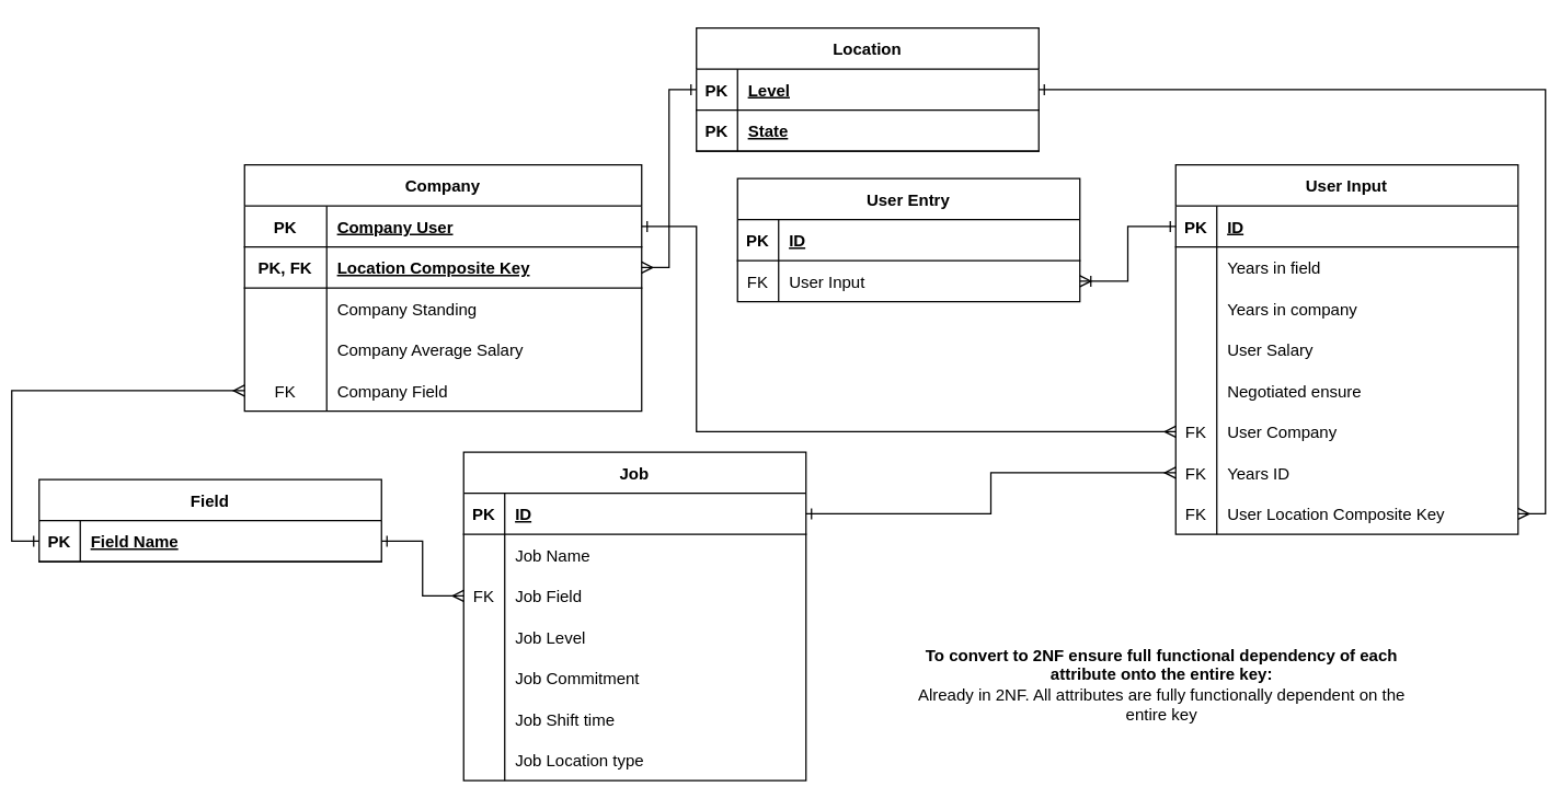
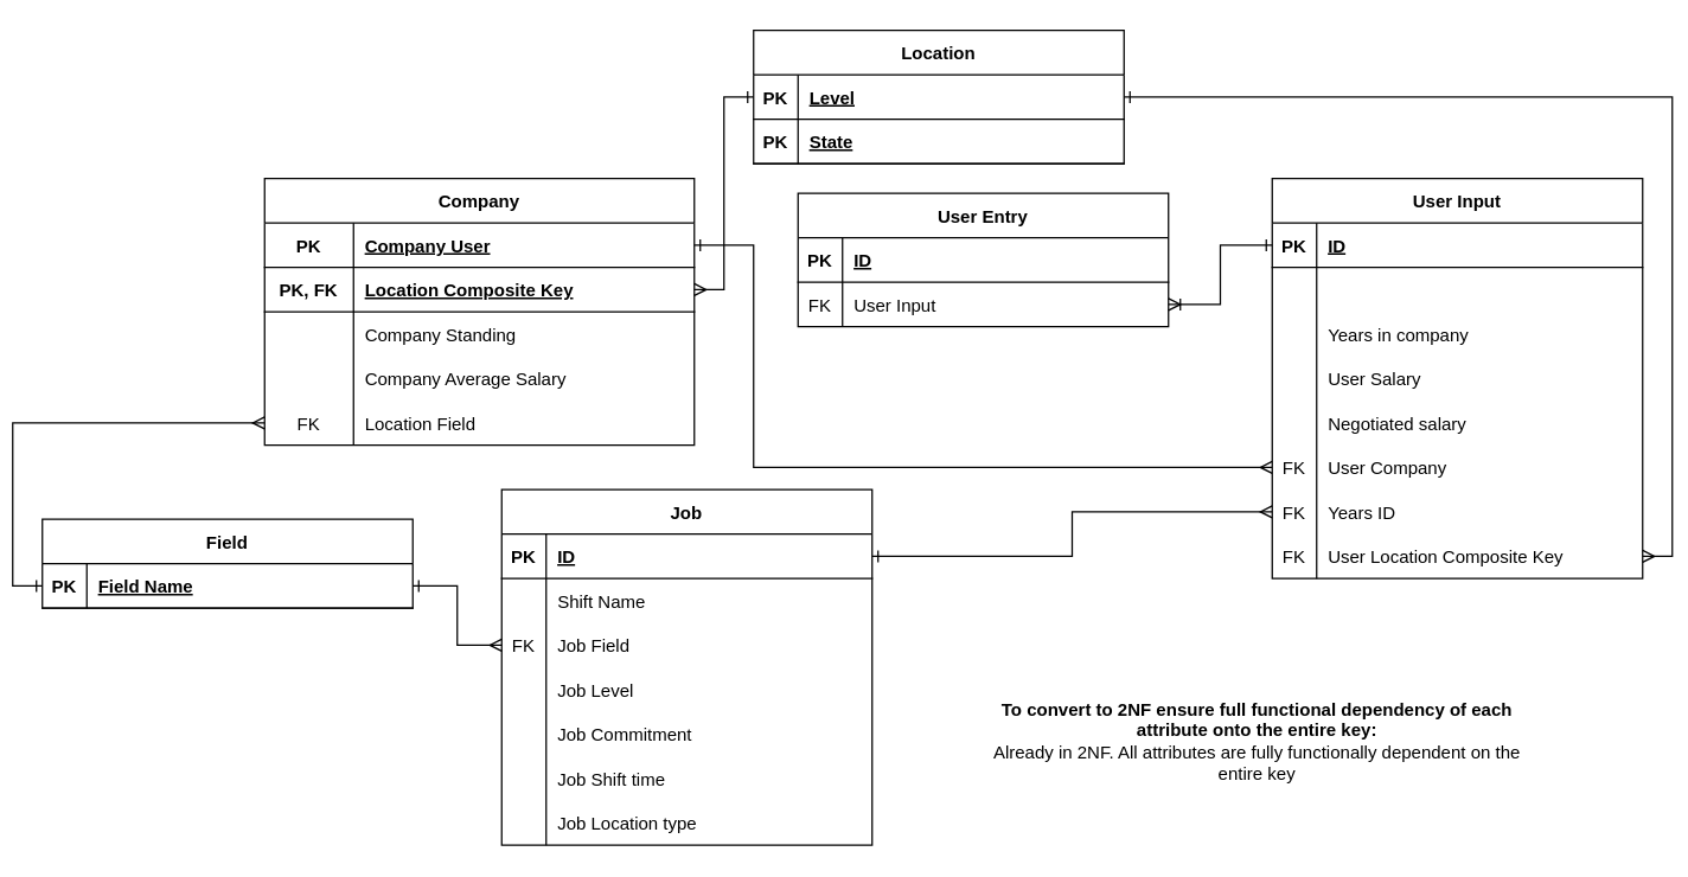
- <mxCell id="70" value="Years in field" style="shape=partialRectangle;overflow=hidden;connectable=0;fillColor=none;top=0;left=0;bottom=0;right=0;align=left;spacingLeft=6;" vertex="1" parent="68"><mxGeometry x="30" width="220" height="30" as="geometry"><mxRectangle width="220" height="30" as="alternateBounds" /></mxGeometry></mxCell>
- <mxCell id="17" value="Company Field" style="shape=partialRectangle;overflow=hidden;connectable=0;fillColor=none;top=0;left=0;bottom=0;right=0;align=left;spacingLeft=6;" vertex="1" parent="15"><mxGeometry x="60" width="230" height="30" as="geometry"><mxRectangle width="230" height="30" as="alternateBounds" /></mxGeometry></mxCell>
+ <mxCell id="17" value="Location Field" style="shape=partialRectangle;overflow=hidden;connectable=0;fillColor=none;top=0;left=0;bottom=0;right=0;align=left;spacingLeft=6;" vertex="1" parent="15"><mxGeometry x="60" width="230" height="30" as="geometry"><mxRectangle width="230" height="30" as="alternateBounds" /></mxGeometry></mxCell>
- <mxCell id="79" value="Negotiated ensure" style="shape=partialRectangle;overflow=hidden;connectable=0;fillColor=none;top=0;left=0;bottom=0;right=0;align=left;spacingLeft=6;" vertex="1" parent="77"><mxGeometry x="30" width="220" height="30" as="geometry"><mxRectangle width="220" height="30" as="alternateBounds" /></mxGeometry></mxCell>
+ <mxCell id="79" value="Negotiated salary" style="shape=partialRectangle;overflow=hidden;connectable=0;fillColor=none;top=0;left=0;bottom=0;right=0;align=left;spacingLeft=6;" vertex="1" parent="77"><mxGeometry x="30" width="220" height="30" as="geometry"><mxRectangle width="220" height="30" as="alternateBounds" /></mxGeometry></mxCell>
- <mxCell id="24" value="Job Name" style="shape=partialRectangle;overflow=hidden;connectable=0;fillColor=none;top=0;left=0;bottom=0;right=0;align=left;spacingLeft=6;" vertex="1" parent="22"><mxGeometry x="30" width="220" height="30" as="geometry"><mxRectangle width="220" height="30" as="alternateBounds" /></mxGeometry></mxCell>
+ <mxCell id="24" value="Shift Name" style="shape=partialRectangle;overflow=hidden;connectable=0;fillColor=none;top=0;left=0;bottom=0;right=0;align=left;spacingLeft=6;" vertex="1" parent="22"><mxGeometry x="30" width="220" height="30" as="geometry"><mxRectangle width="220" height="30" as="alternateBounds" /></mxGeometry></mxCell>
